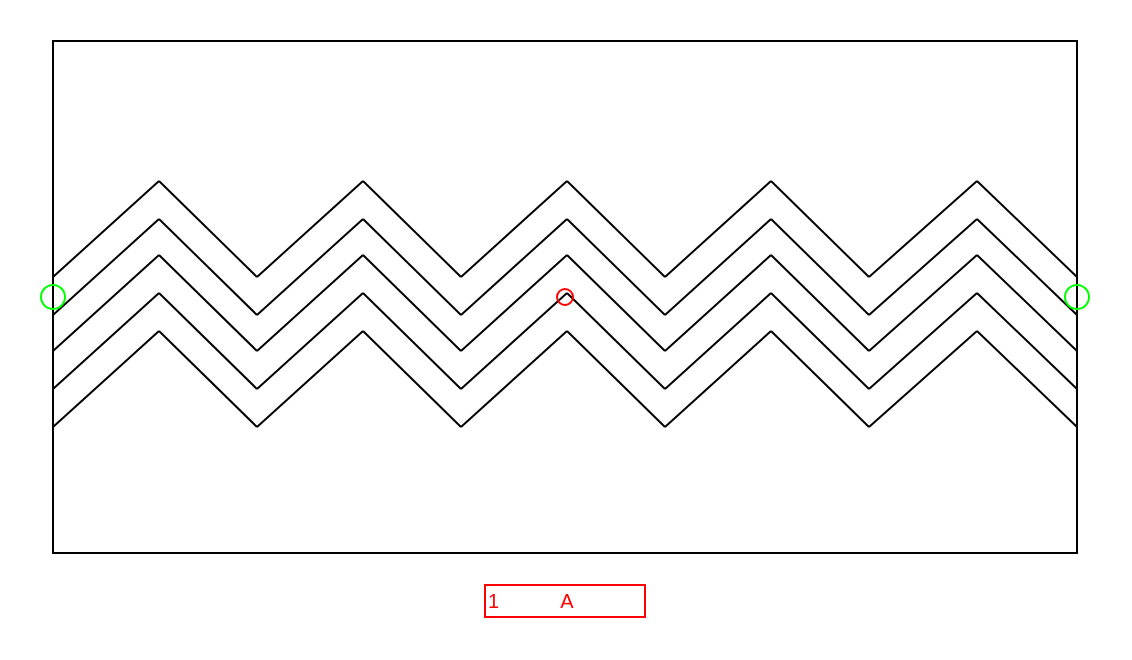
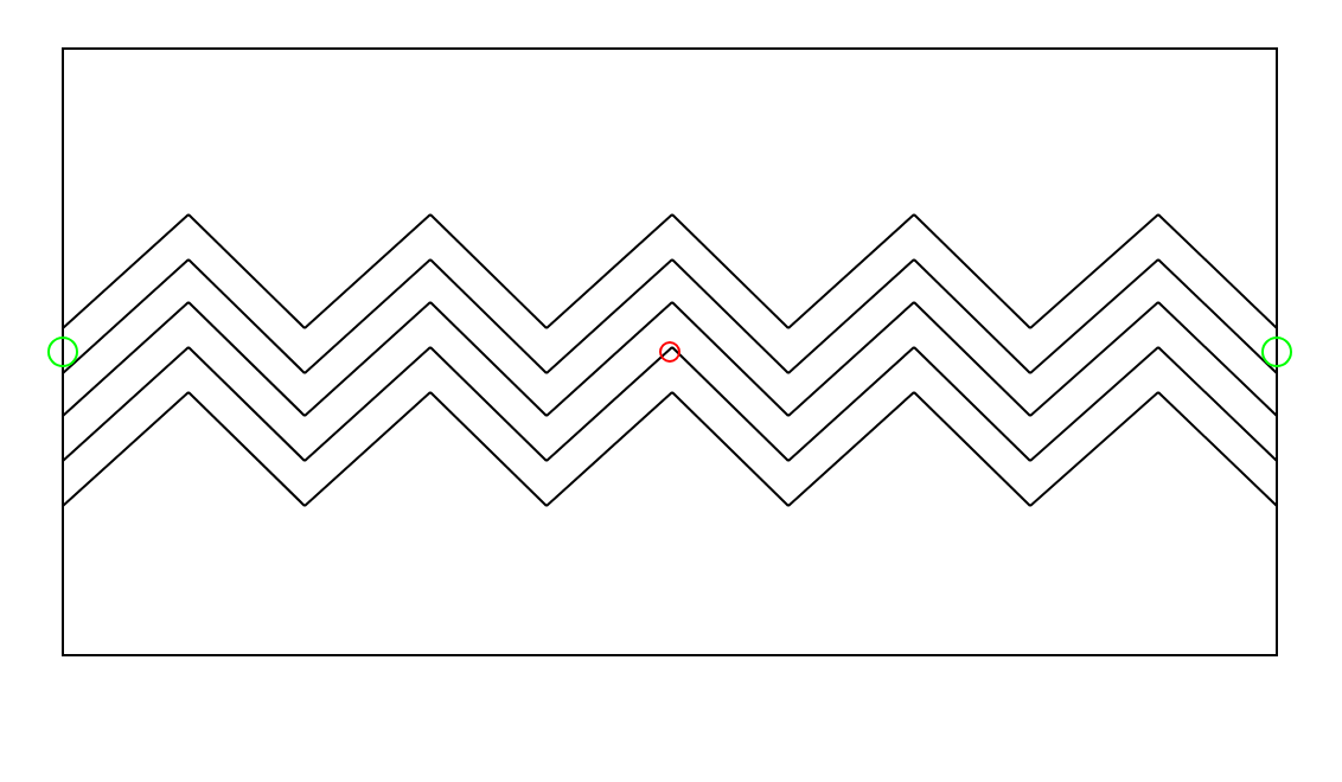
- <mxCell id="59" value="1&amp;nbsp; &amp;nbsp; &amp;nbsp; &amp;nbsp; &amp;nbsp; &amp;nbsp;A" style="rounded=0;whiteSpace=wrap;html=1;fillColor=none;strokeColor=#FF0000;fontColor=#FF0000;fontSize=10;align=left;" parent="58" vertex="1"><mxGeometry x="242" y="292" width="80" height="16" as="geometry" /></mxCell>
